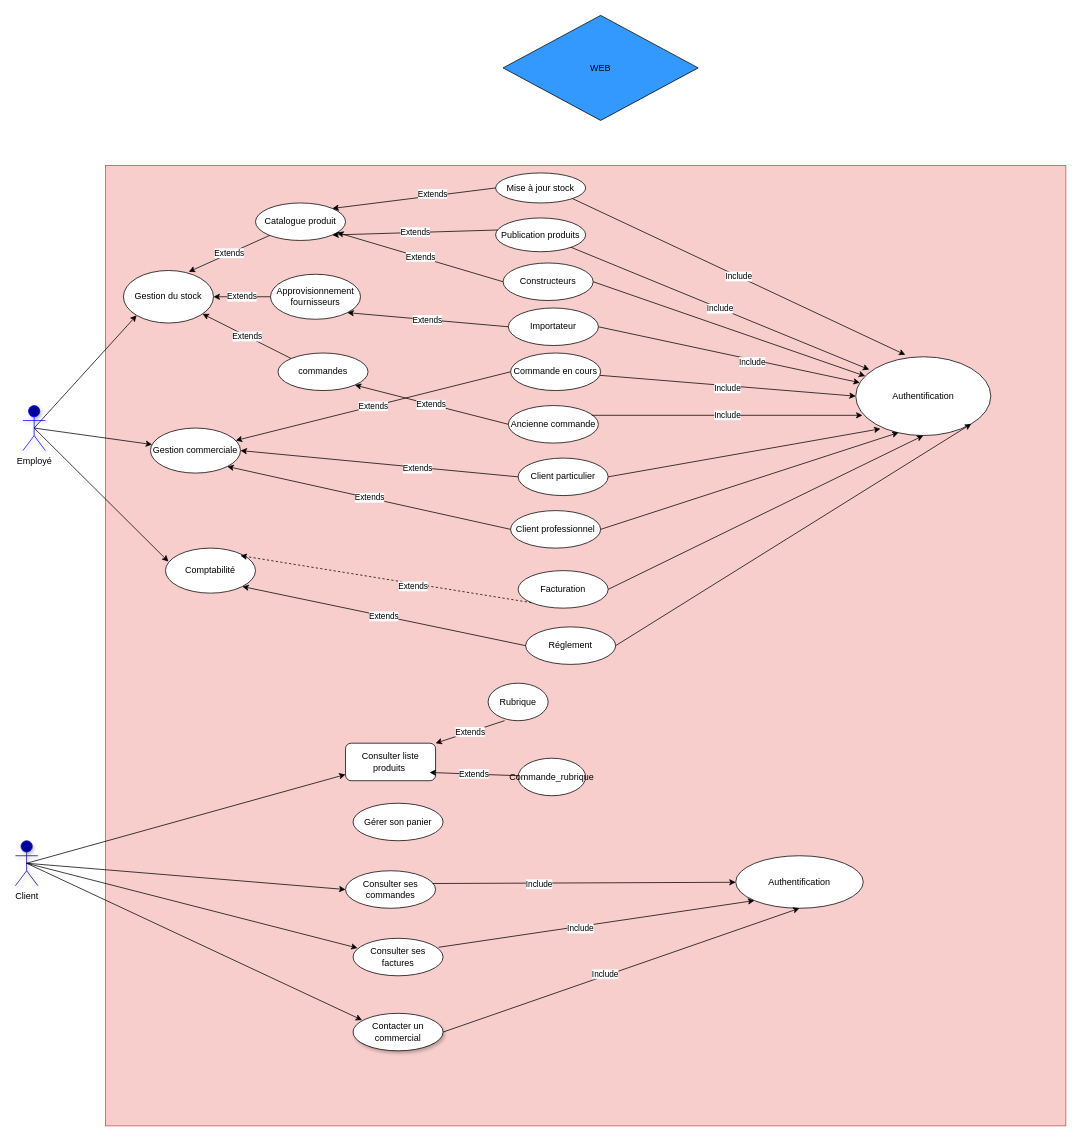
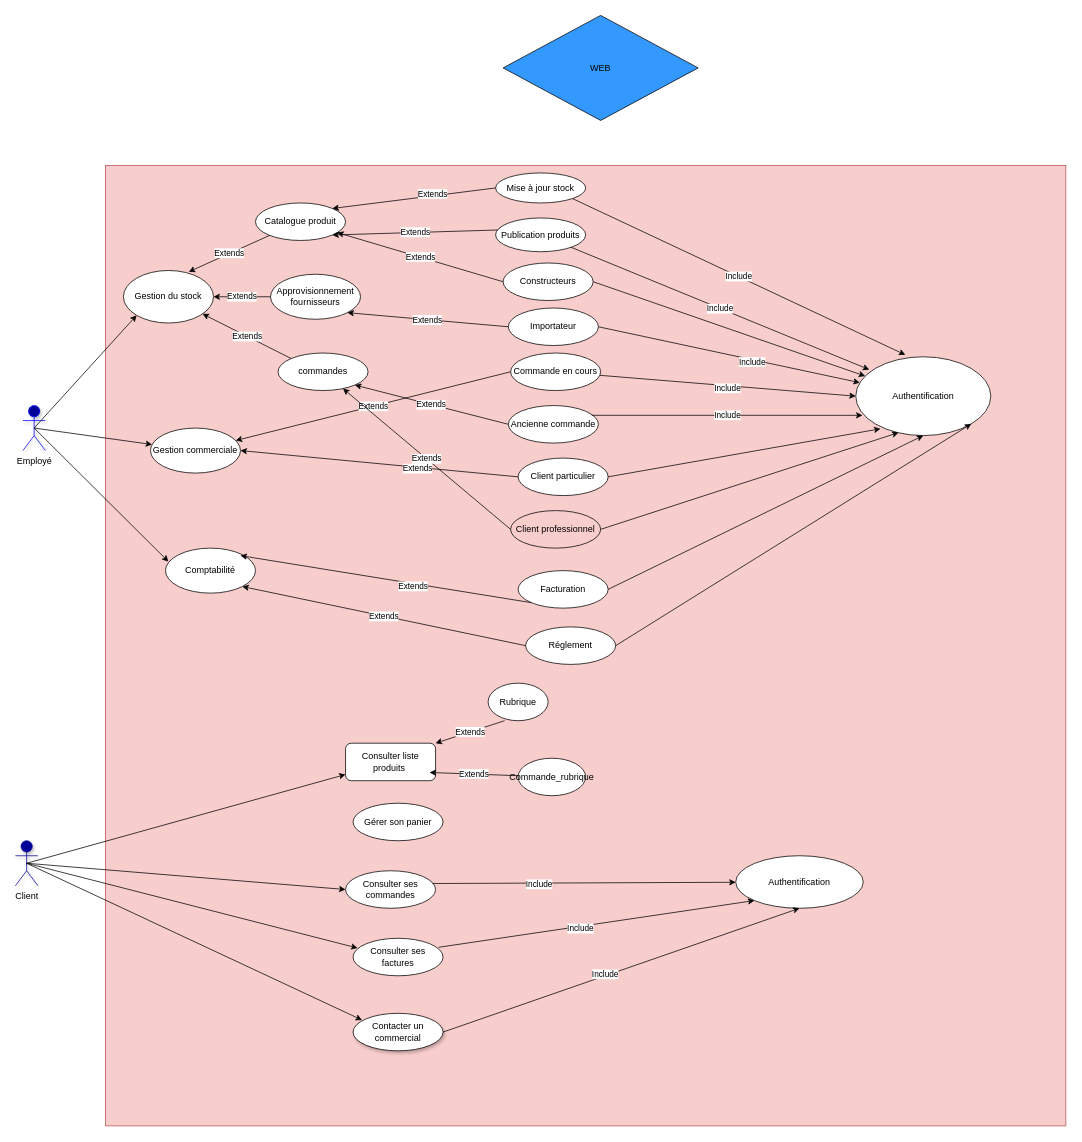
- <mxCell id="22" value="Extends" style="endArrow=classic;html=1;exitX=0;exitY=0.5;exitDx=0;exitDy=0;entryX=1;entryY=1;entryDx=0;entryDy=0;" parent="1" source="12" target="10" edge="1"><mxGeometry width="50" height="50" relative="1" as="geometry"><mxPoint x="360" y="690" as="sourcePoint" /><mxPoint x="300" y="660" as="targetPoint" /></mxGeometry></mxCell>
+ <mxCell id="22" value="Extends" style="endArrow=classic;html=1;exitX=0;exitY=0.5;exitDx=0;exitDy=0;" parent="1" source="12" target="7" edge="1"><mxGeometry width="50" height="50" relative="1" as="geometry"><mxPoint x="360" y="690" as="sourcePoint" /><mxPoint x="300" y="660" as="targetPoint" /></mxGeometry></mxCell>
- <mxCell id="12" value="Client professionnel" style="ellipse;whiteSpace=wrap;html=1;" parent="1" vertex="1"><mxGeometry x="680" y="680" width="120" height="50" as="geometry" /></mxCell>
+ <mxCell id="12" value="Client professionnel" style="ellipse;whiteSpace=wrap;html=1;fillColor=#f8cecc;" parent="1" vertex="1"><mxGeometry x="680" y="680" width="120" height="50" as="geometry" /></mxCell>
- <mxCell id="43" value="" style="endArrow=classic;html=1;exitX=0;exitY=1;exitDx=0;exitDy=0;entryX=0.833;entryY=0.167;entryDx=0;entryDy=0;entryPerimeter=0;dashed=1;" parent="1" source="40" target="39" edge="1"><mxGeometry width="50" height="50" relative="1" as="geometry"><mxPoint x="360" y="680" as="sourcePoint" /><mxPoint x="290" y="710" as="targetPoint" /></mxGeometry></mxCell>
+ <mxCell id="43" value="" style="endArrow=classic;html=1;exitX=0;exitY=1;exitDx=0;exitDy=0;entryX=0.833;entryY=0.167;entryDx=0;entryDy=0;entryPerimeter=0;" parent="1" source="40" target="39" edge="1"><mxGeometry width="50" height="50" relative="1" as="geometry"><mxPoint x="360" y="680" as="sourcePoint" /><mxPoint x="290" y="710" as="targetPoint" /></mxGeometry></mxCell>
